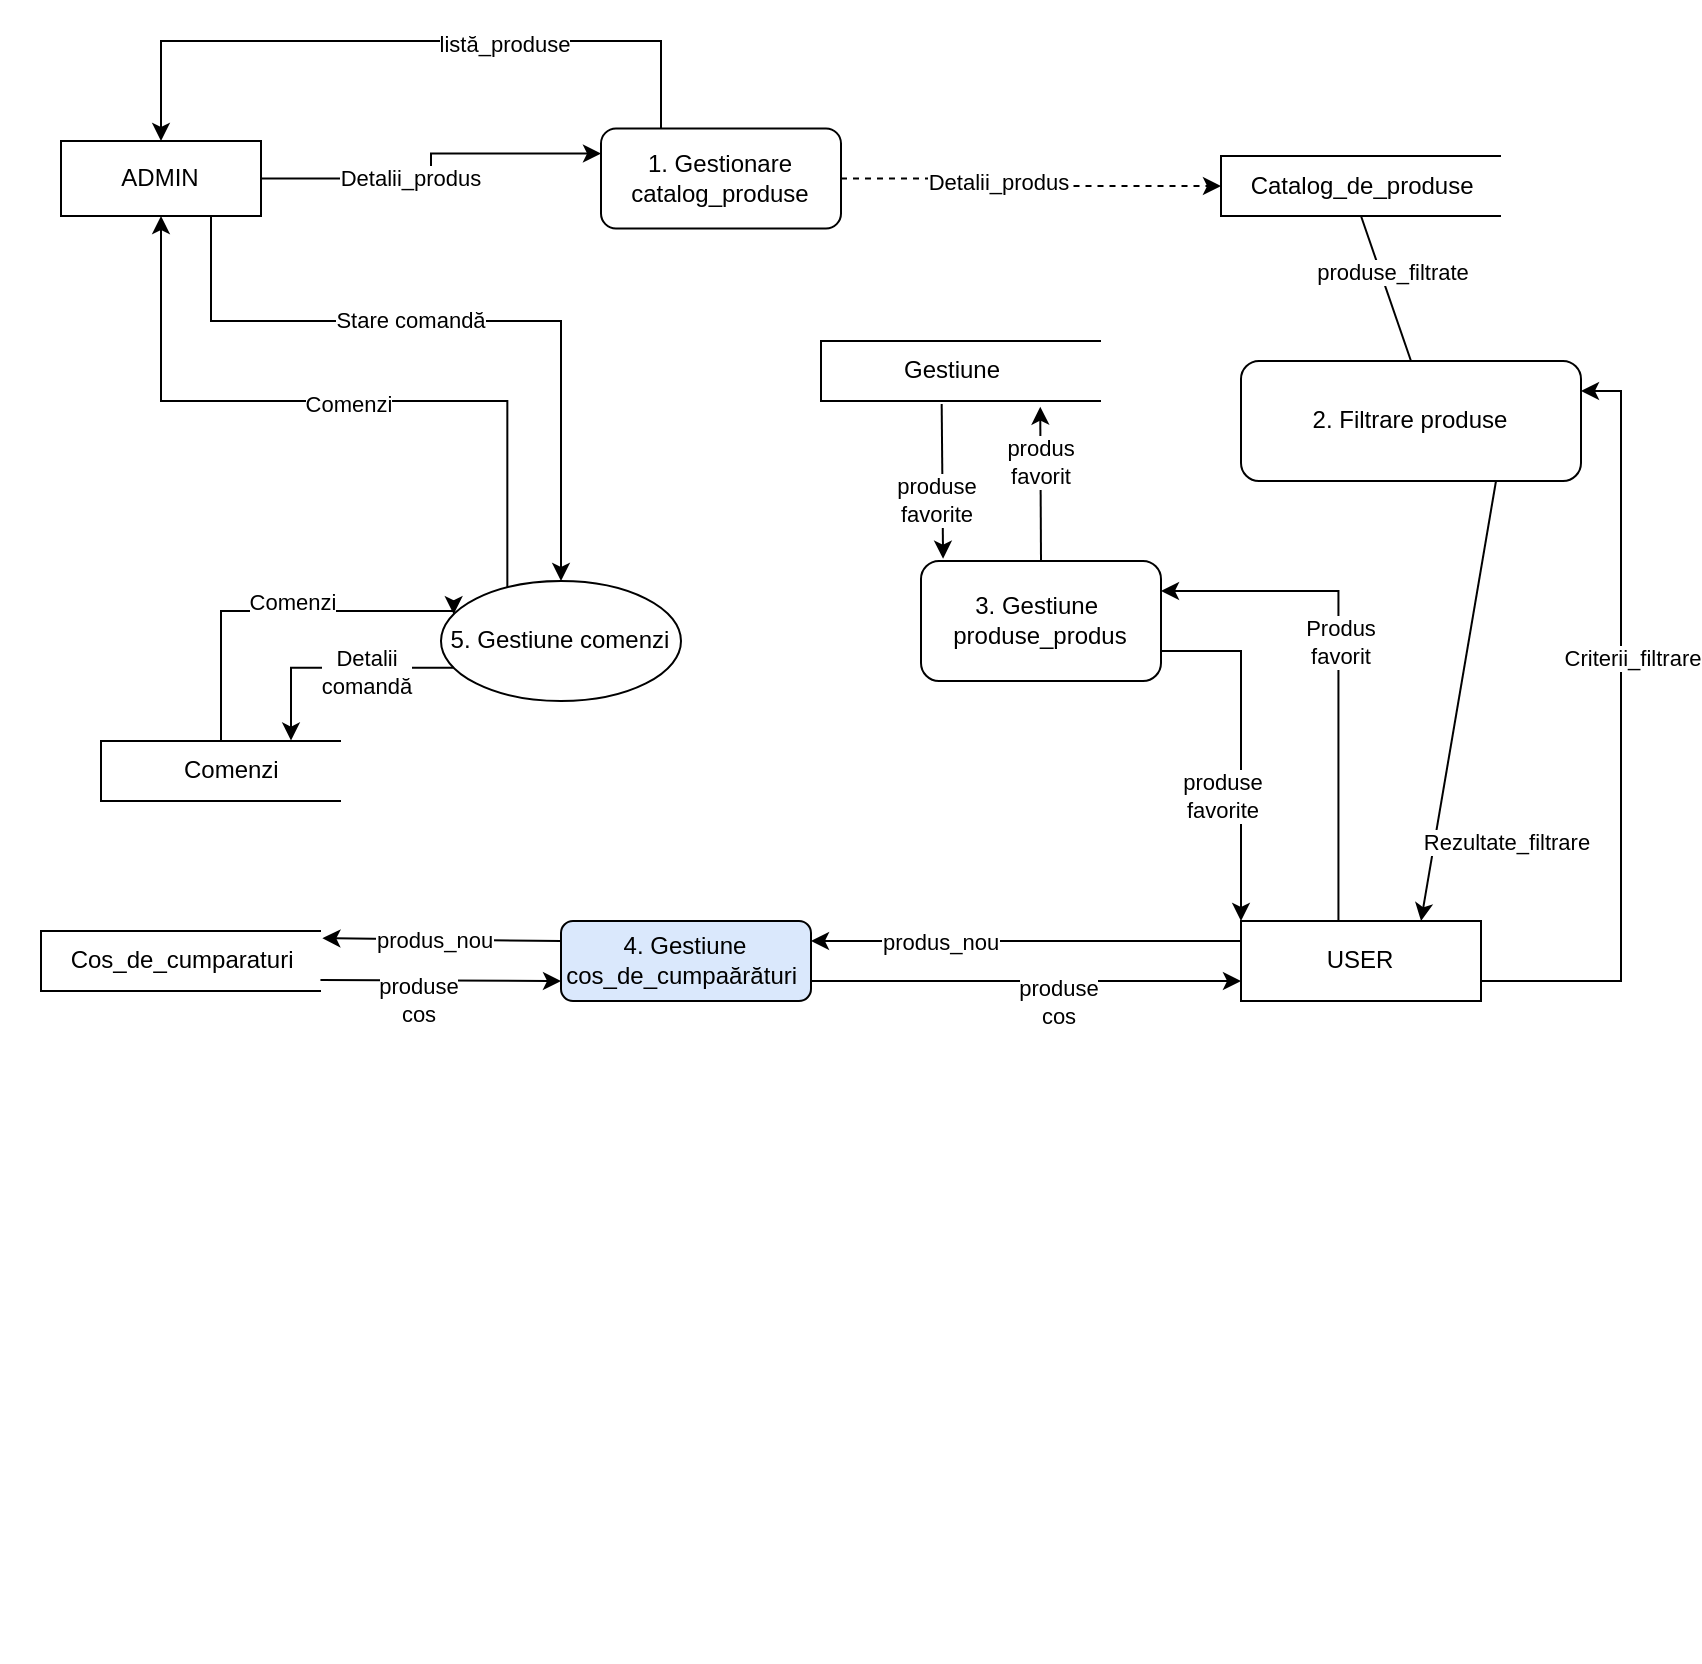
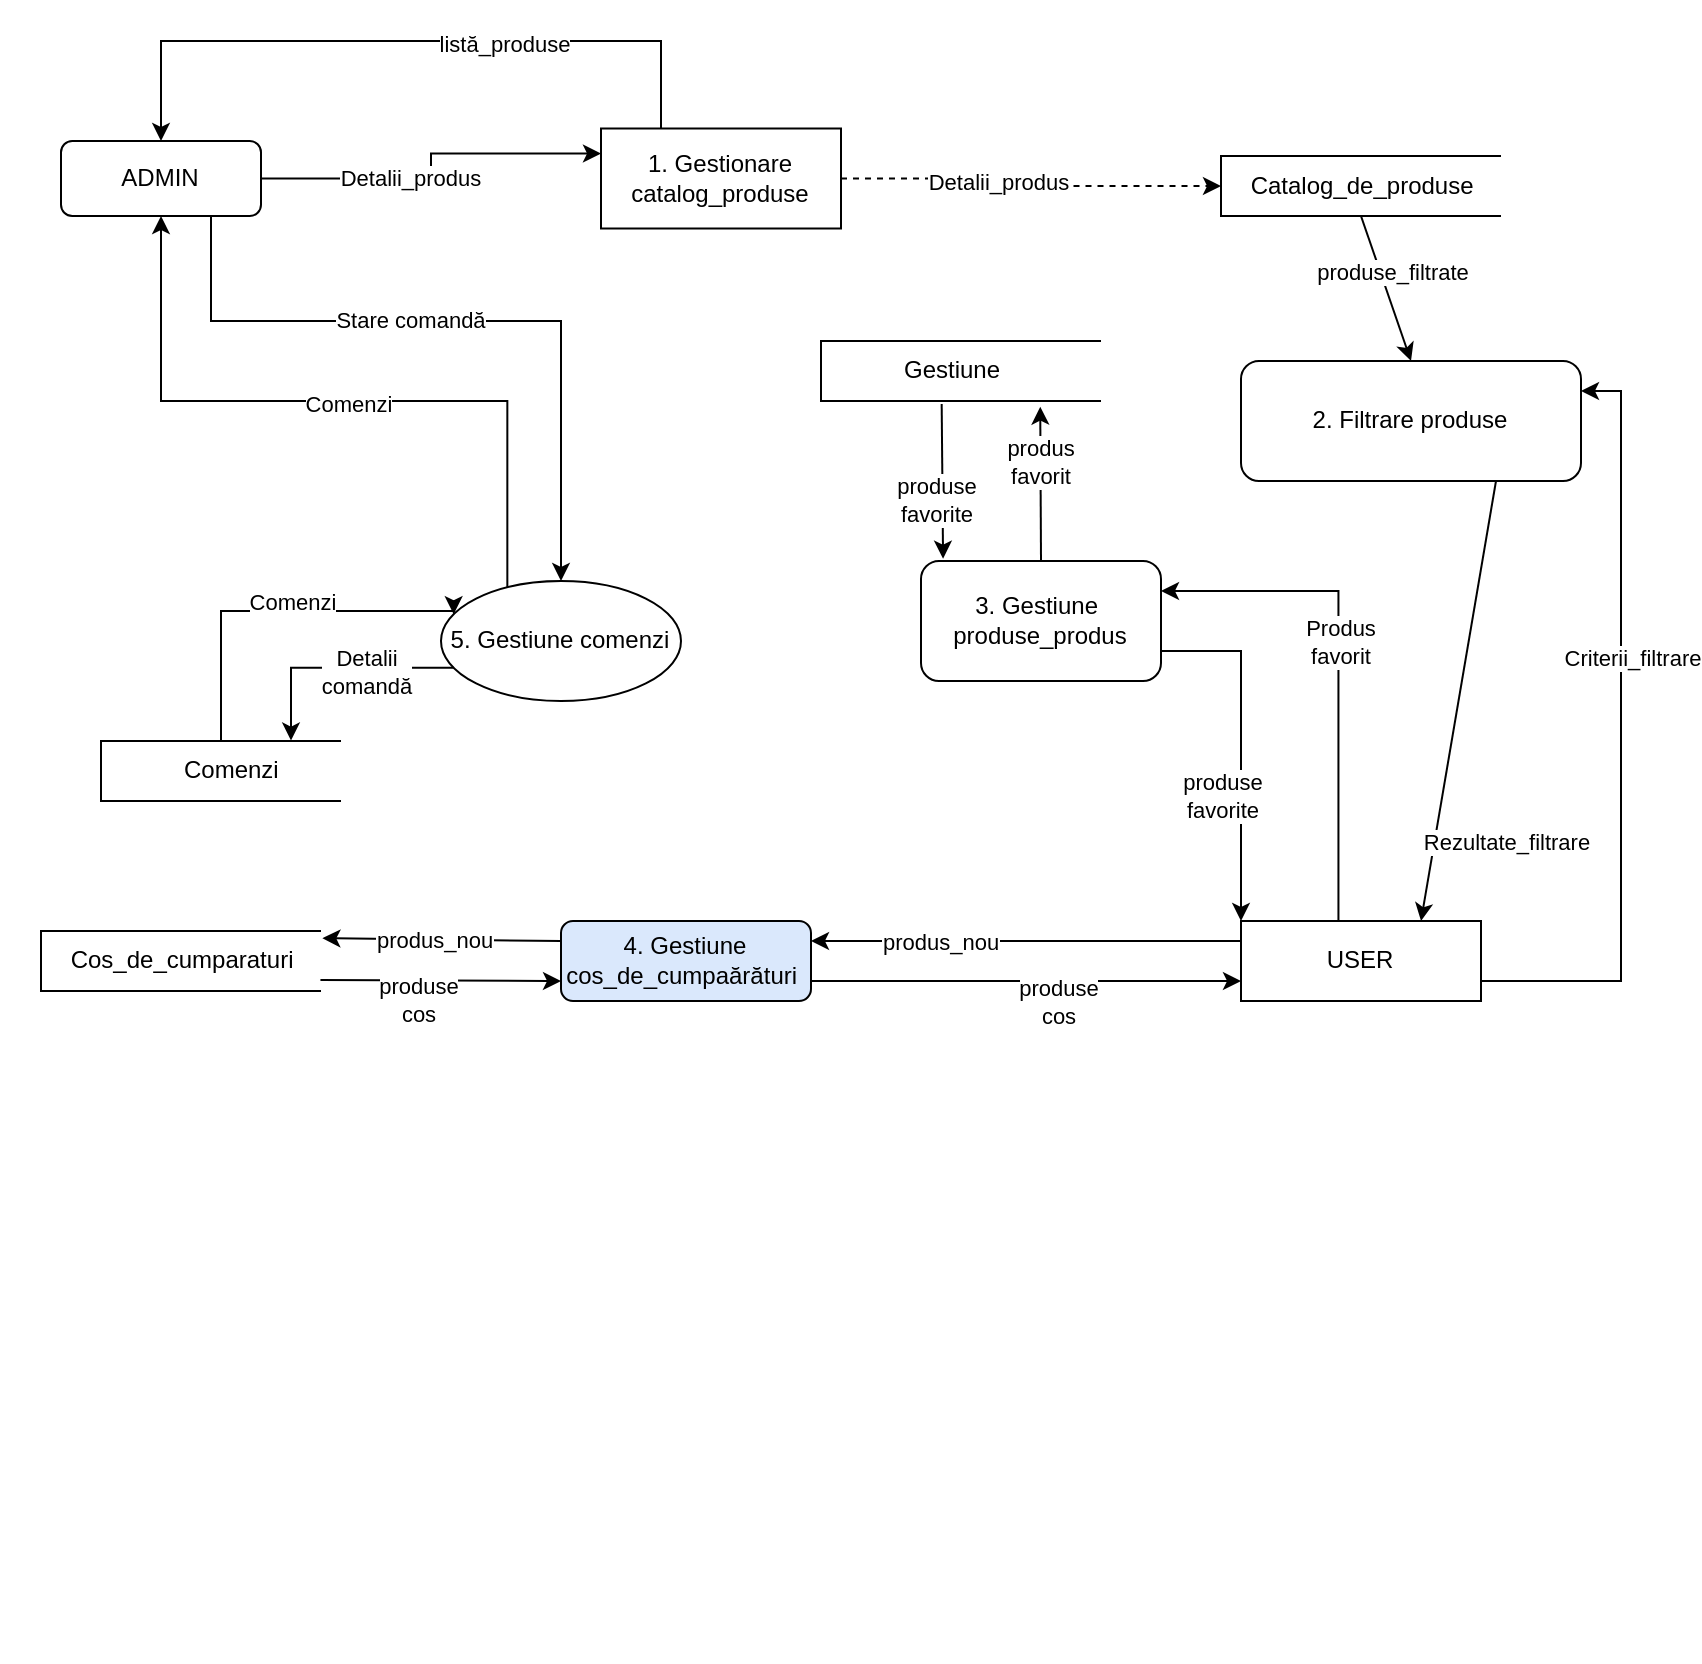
- <mxCell id="2" value="ADMIN" style="rounded=0;whiteSpace=wrap;html=1;" parent="1" vertex="1"><mxGeometry x="30" y="70" width="100" height="37.5" as="geometry" /></mxCell>
+ <mxCell id="2" value="ADMIN" style="whiteSpace=wrap;html=1;rounded=1;" parent="1" vertex="1"><mxGeometry x="30" y="70" width="100" height="37.5" as="geometry" /></mxCell>
- <mxCell id="4" value="1. Gestionare catalog_produse" style="rounded=1;whiteSpace=wrap;html=1;" parent="1" vertex="1"><mxGeometry x="300" y="63.75" width="120" height="50" as="geometry" /></mxCell>
+ <mxCell id="4" value="1. Gestionare catalog_produse" style="whiteSpace=wrap;html=1;rounded=0;" parent="1" vertex="1"><mxGeometry x="300" y="63.75" width="120" height="50" as="geometry" /></mxCell>
- <mxCell id="9" value="" style="endArrow=none;html=1;rounded=0;exitX=0.5;exitY=1;exitDx=0;exitDy=0;exitPerimeter=0;entryX=0.5;entryY=0;entryDx=0;entryDy=0;" parent="1" source="5" target="8" edge="1"><mxGeometry width="50" height="50" relative="1" as="geometry"><mxPoint x="530" y="400" as="sourcePoint" /><mxPoint x="580" y="350" as="targetPoint" /></mxGeometry></mxCell>
+ <mxCell id="9" value="" style="endArrow=classic;html=1;rounded=0;exitX=0.5;exitY=1;exitDx=0;exitDy=0;exitPerimeter=0;entryX=0.5;entryY=0;entryDx=0;entryDy=0;" parent="1" source="5" target="8" edge="1"><mxGeometry width="50" height="50" relative="1" as="geometry"><mxPoint x="530" y="400" as="sourcePoint" /><mxPoint x="580" y="350" as="targetPoint" /></mxGeometry></mxCell>
